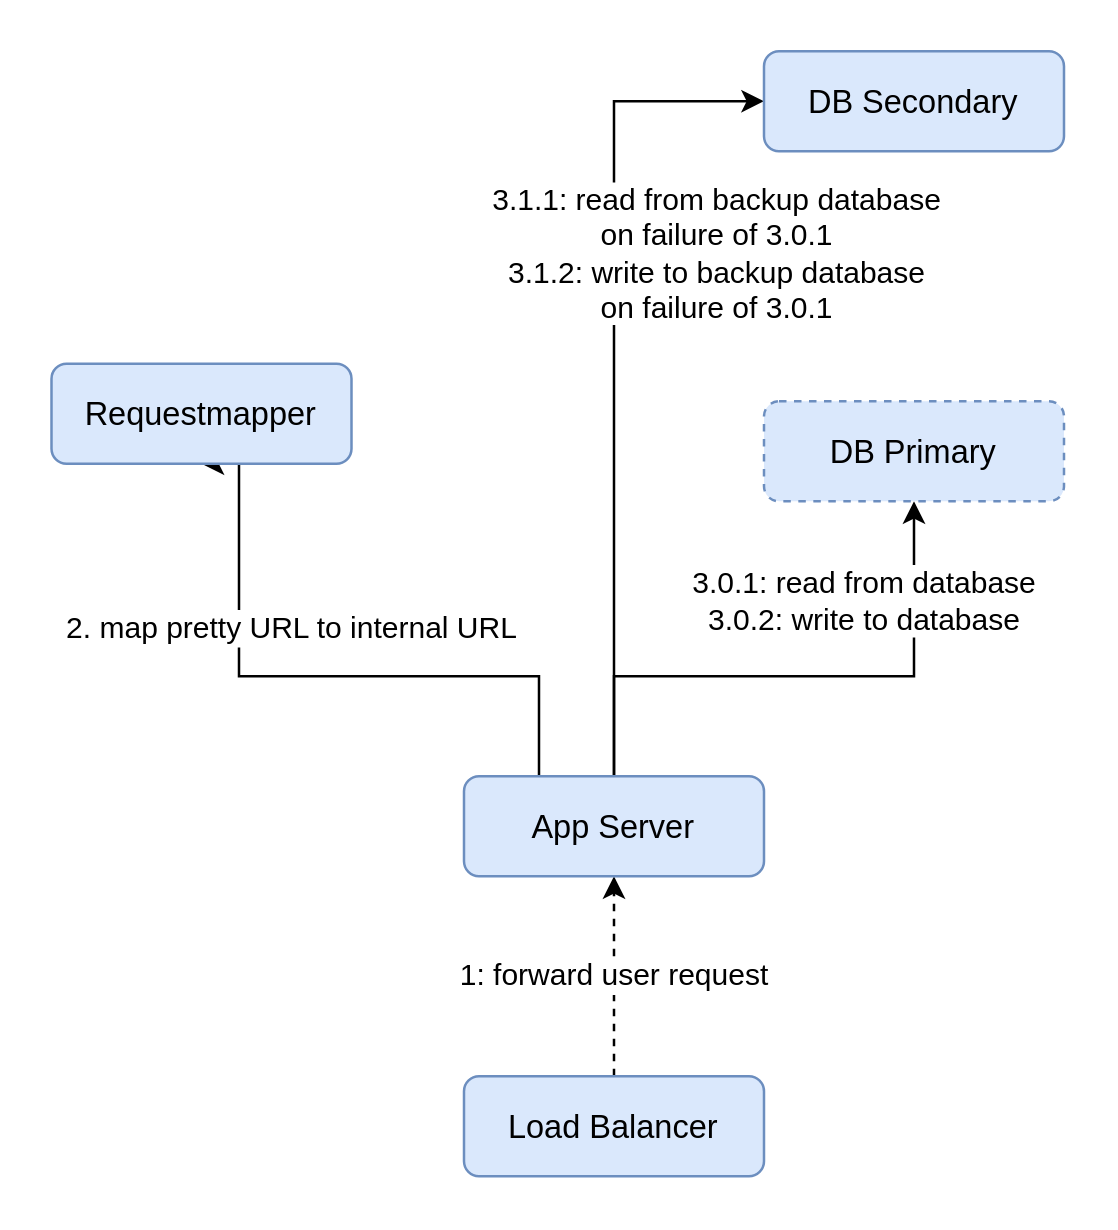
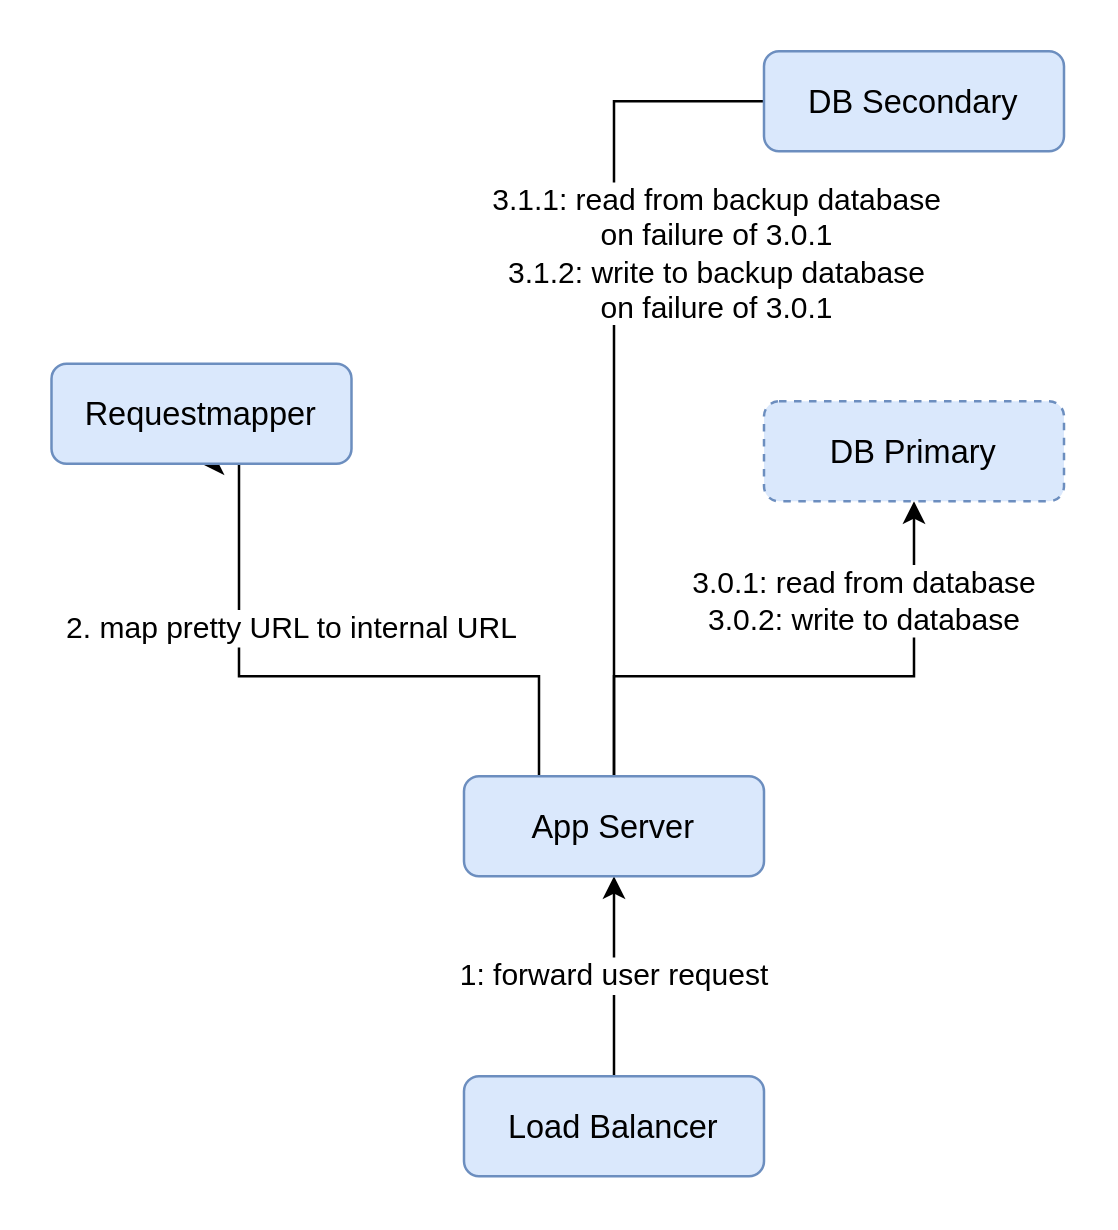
- <mxCell id="6" style="edgeStyle=orthogonalEdgeStyle;rounded=0;orthogonalLoop=1;jettySize=auto;html=1;exitX=0.5;exitY=0;exitDx=0;exitDy=0;entryX=0;entryY=0.5;entryDx=0;entryDy=0;labelBackgroundColor=#ffffff;" parent="1" source="8" target="11" edge="1"><mxGeometry relative="1" as="geometry"><Array as="points"><mxPoint x="245" y="40" /></Array></mxGeometry></mxCell>
+ <mxCell id="6" style="edgeStyle=orthogonalEdgeStyle;rounded=0;orthogonalLoop=1;jettySize=auto;html=1;exitX=0.5;exitY=0;exitDx=0;exitDy=0;entryX=0;entryY=0.5;entryDx=0;entryDy=0;labelBackgroundColor=#ffffff;endArrow=none;" parent="1" source="8" target="11" edge="1"><mxGeometry relative="1" as="geometry"><Array as="points"><mxPoint x="245" y="40" /></Array></mxGeometry></mxCell>
- <mxCell id="2" value="&lt;font style=&quot;font-size: 12px&quot;&gt;1: forward user request&lt;/font&gt;" style="edgeStyle=orthogonalEdgeStyle;rounded=0;orthogonalLoop=1;jettySize=auto;html=1;exitX=0.5;exitY=0;exitDx=0;exitDy=0;entryX=0.5;entryY=1;entryDx=0;entryDy=0;labelBackgroundColor=#ffffff;dashed=1;" parent="1" source="9" target="8" edge="1"><mxGeometry relative="1" as="geometry"><mxPoint as="offset" /></mxGeometry></mxCell>
+ <mxCell id="2" value="&lt;font style=&quot;font-size: 12px&quot;&gt;1: forward user request&lt;/font&gt;" style="edgeStyle=orthogonalEdgeStyle;rounded=0;orthogonalLoop=1;jettySize=auto;html=1;exitX=0.5;exitY=0;exitDx=0;exitDy=0;entryX=0.5;entryY=1;entryDx=0;entryDy=0;labelBackgroundColor=#ffffff;" parent="1" source="9" target="8" edge="1"><mxGeometry relative="1" as="geometry"><mxPoint as="offset" /></mxGeometry></mxCell>
